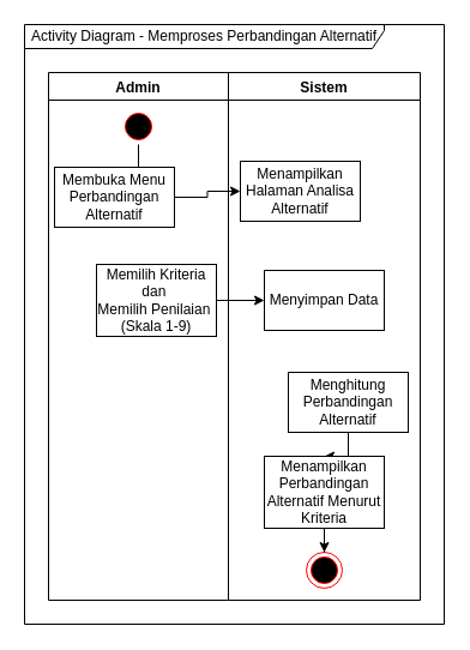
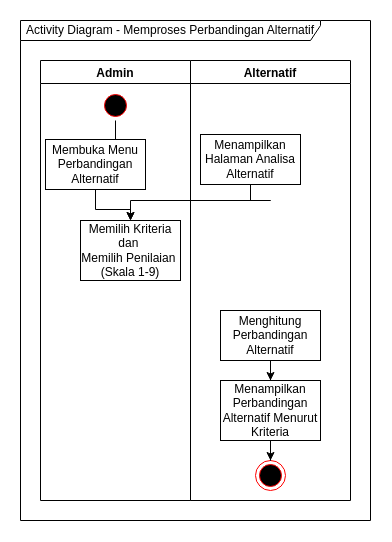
- <mxCell id="8" value="Sistem" style="swimlane;" parent="1" vertex="1"><mxGeometry x="190" y="60" width="160" height="440" as="geometry" /></mxCell>
+ <mxCell id="8" value="Alternatif" style="swimlane;" parent="1" vertex="1"><mxGeometry x="190" y="60" width="160" height="440" as="geometry" /></mxCell>
- <mxCell id="6" style="edgeStyle=orthogonalEdgeStyle;rounded=0;orthogonalLoop=1;jettySize=auto;html=1;entryX=0;entryY=0.5;entryDx=0;entryDy=0;" parent="1" source="7" target="9" edge="1"><mxGeometry relative="1" as="geometry" /></mxCell>
+ <mxCell id="6" style="edgeStyle=orthogonalEdgeStyle;rounded=0;orthogonalLoop=1;jettySize=auto;html=1;" parent="1" source="7" target="17" edge="1"><mxGeometry relative="1" as="geometry" /></mxCell>
+ <mxCell id="18" style="edgeStyle=orthogonalEdgeStyle;rounded=0;orthogonalLoop=1;jettySize=auto;html=1;entryX=0.5;entryY=0;entryDx=0;entryDy=0;exitX=0.5;exitY=1;exitDx=0;exitDy=0;" parent="1" source="9" target="17" edge="1"><mxGeometry relative="1" as="geometry"><Array as="points"><mxPoint x="270" y="200" /><mxPoint x="115" y="200" /></Array></mxGeometry></mxCell>
- <mxCell id="16" style="edgeStyle=orthogonalEdgeStyle;rounded=0;orthogonalLoop=1;jettySize=auto;html=1;entryX=0;entryY=0.5;entryDx=0;entryDy=0;" parent="1" source="17" target="10" edge="1"><mxGeometry relative="1" as="geometry" /></mxCell>
- <mxCell id="10" value="Menyimpan Data" style="html=1;dashed=0;whiteSpace=wrap;" parent="8" vertex="1"><mxGeometry x="30" y="165" width="100" height="50" as="geometry" /></mxCell>
- <mxCell id="12" value="Menghitung Perbandingan Alternatif" style="html=1;dashed=0;whiteSpace=wrap;" parent="8" vertex="1"><mxGeometry x="50" y="250" width="100" height="50" as="geometry" /></mxCell>
+ <mxCell id="12" value="Menghitung Perbandingan Alternatif" style="html=1;dashed=0;whiteSpace=wrap;" parent="8" vertex="1"><mxGeometry x="30" y="250" width="100" height="50" as="geometry" /></mxCell>
